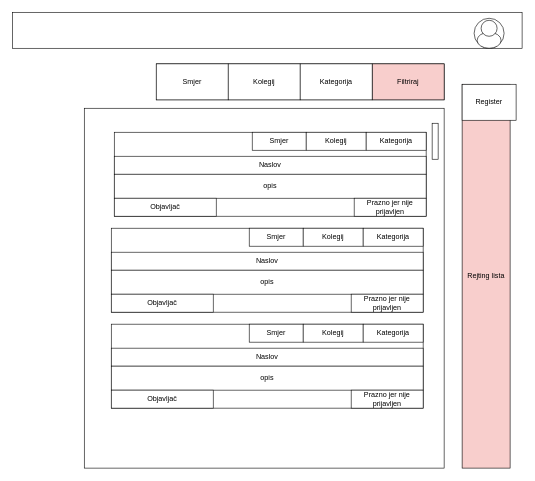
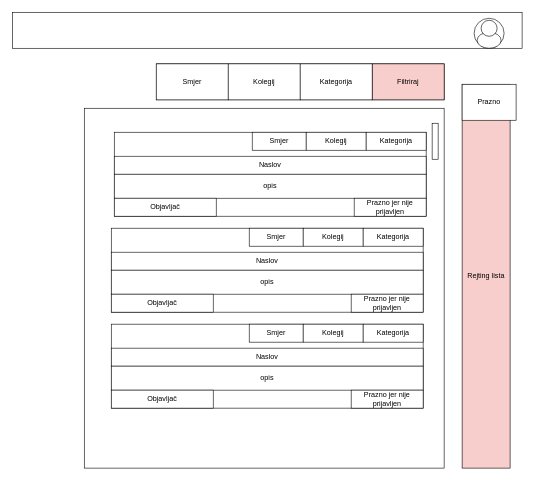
- <mxCell id="8" value="Register" style="rounded=0;whiteSpace=wrap;html=1;" vertex="1" parent="1"><mxGeometry x="770" y="140" width="90" height="60" as="geometry" /></mxCell>
+ <mxCell id="8" value="Prazno" style="rounded=0;whiteSpace=wrap;html=1;" vertex="1" parent="1"><mxGeometry x="770" y="140" width="90" height="60" as="geometry" /></mxCell>
